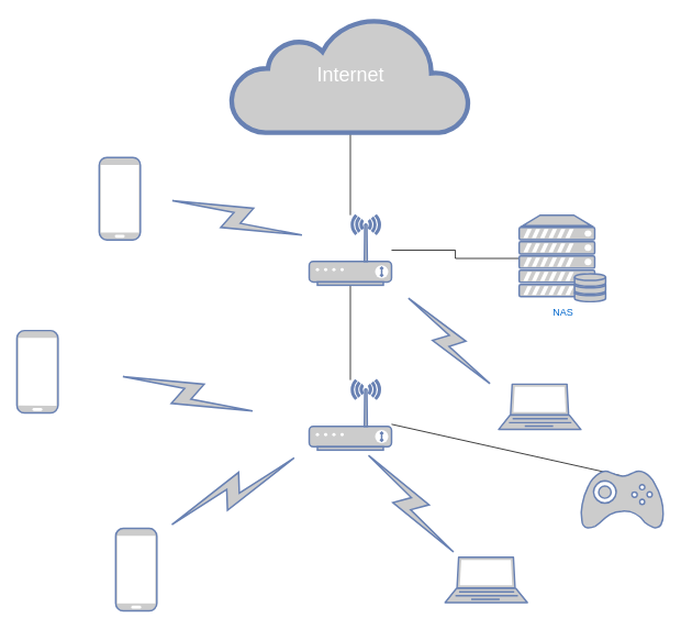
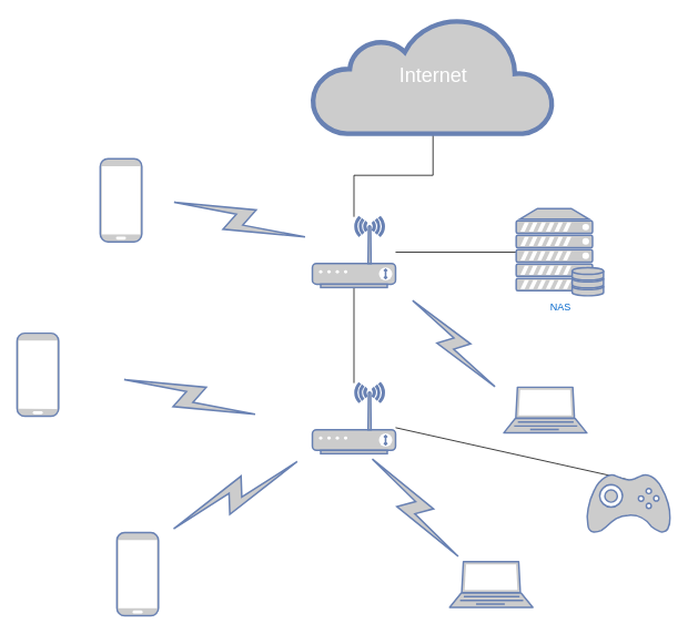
- <mxCell id="14" value="&lt;font style=&quot;font-size: 24px&quot;&gt;Internet&lt;/font&gt;" style="html=1;outlineConnect=0;fillColor=#CCCCCC;strokeColor=#6881B3;gradientColor=none;gradientDirection=north;strokeWidth=2;shape=mxgraph.networks.cloud;fontColor=#ffffff;" vertex="1" parent="1"><mxGeometry x="280" y="20" width="290" height="140" as="geometry" /></mxCell>
+ <mxCell id="14" value="&lt;font style=&quot;font-size: 24px&quot;&gt;Internet&lt;/font&gt;" style="html=1;outlineConnect=0;fillColor=#CCCCCC;strokeColor=#6881B3;gradientColor=none;gradientDirection=north;strokeWidth=2;shape=mxgraph.networks.cloud;fontColor=#ffffff;" vertex="1" parent="1"><mxGeometry x="375" y="20" width="290" height="140" as="geometry" /></mxCell>
- <mxCell id="10" value="NAS" style="fontColor=#0066CC;verticalAlign=top;verticalLabelPosition=bottom;labelPosition=center;align=center;html=1;outlineConnect=0;fillColor=#CCCCCC;strokeColor=#6881B3;gradientColor=none;gradientDirection=north;strokeWidth=2;shape=mxgraph.networks.server_storage;" vertex="1" parent="1"><mxGeometry x="630" y="260" width="105" height="105" as="geometry" /></mxCell>
+ <mxCell id="10" value="NAS" style="fontColor=#0066CC;verticalAlign=top;verticalLabelPosition=bottom;labelPosition=center;align=center;html=1;outlineConnect=0;fillColor=#CCCCCC;strokeColor=#6881B3;gradientColor=none;gradientDirection=north;strokeWidth=2;shape=mxgraph.networks.server_storage;" vertex="1" parent="1"><mxGeometry x="620" y="250" width="105" height="105" as="geometry" /></mxCell>
